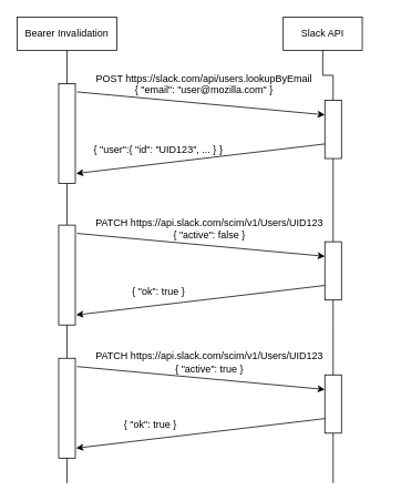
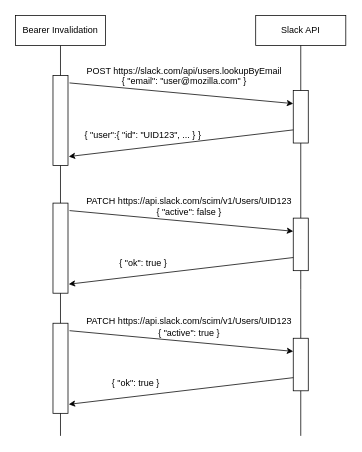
- <mxCell id="5" value="Slack API" style="rounded=0;whiteSpace=wrap;html=1;" vertex="1" parent="1"><mxGeometry x="340" y="20" width="95" height="40" as="geometry" /></mxCell>
+ <mxCell id="5" value="Slack API" style="rounded=0;whiteSpace=wrap;html=1;" vertex="1" parent="1"><mxGeometry x="340" y="20" width="120" height="40" as="geometry" /></mxCell>
